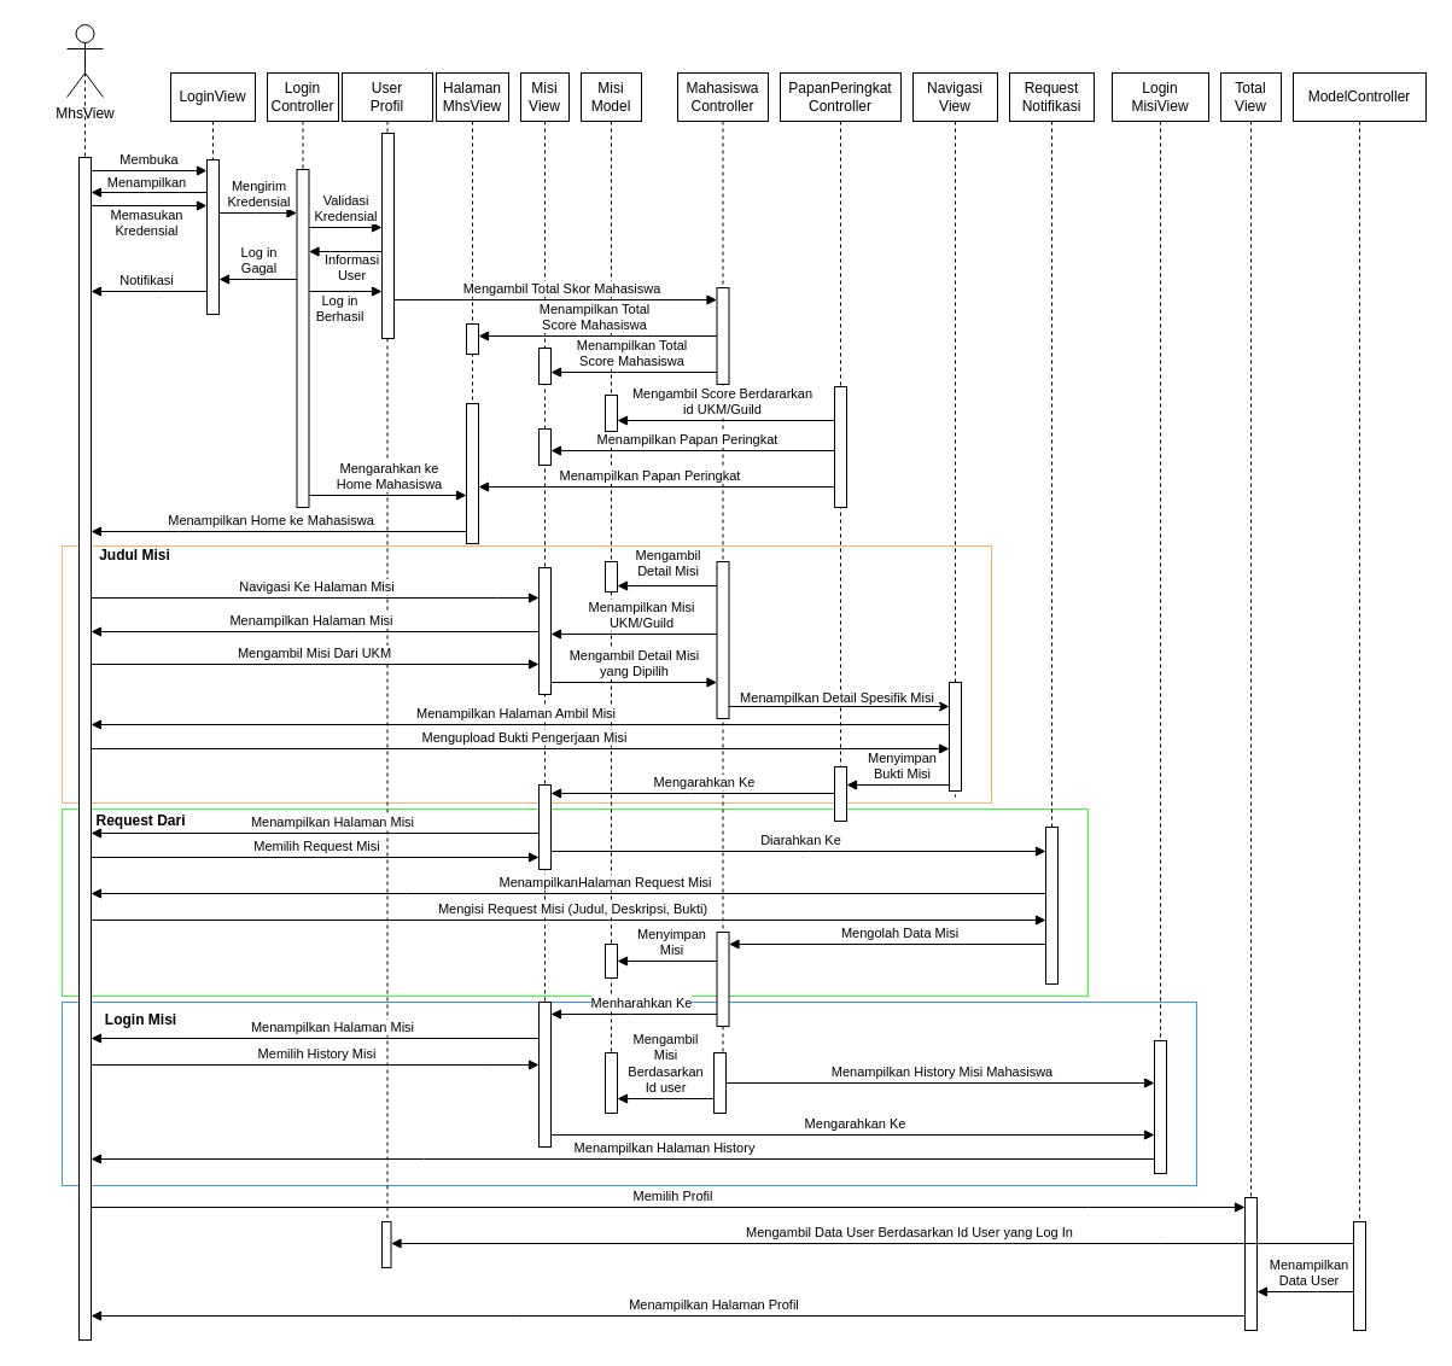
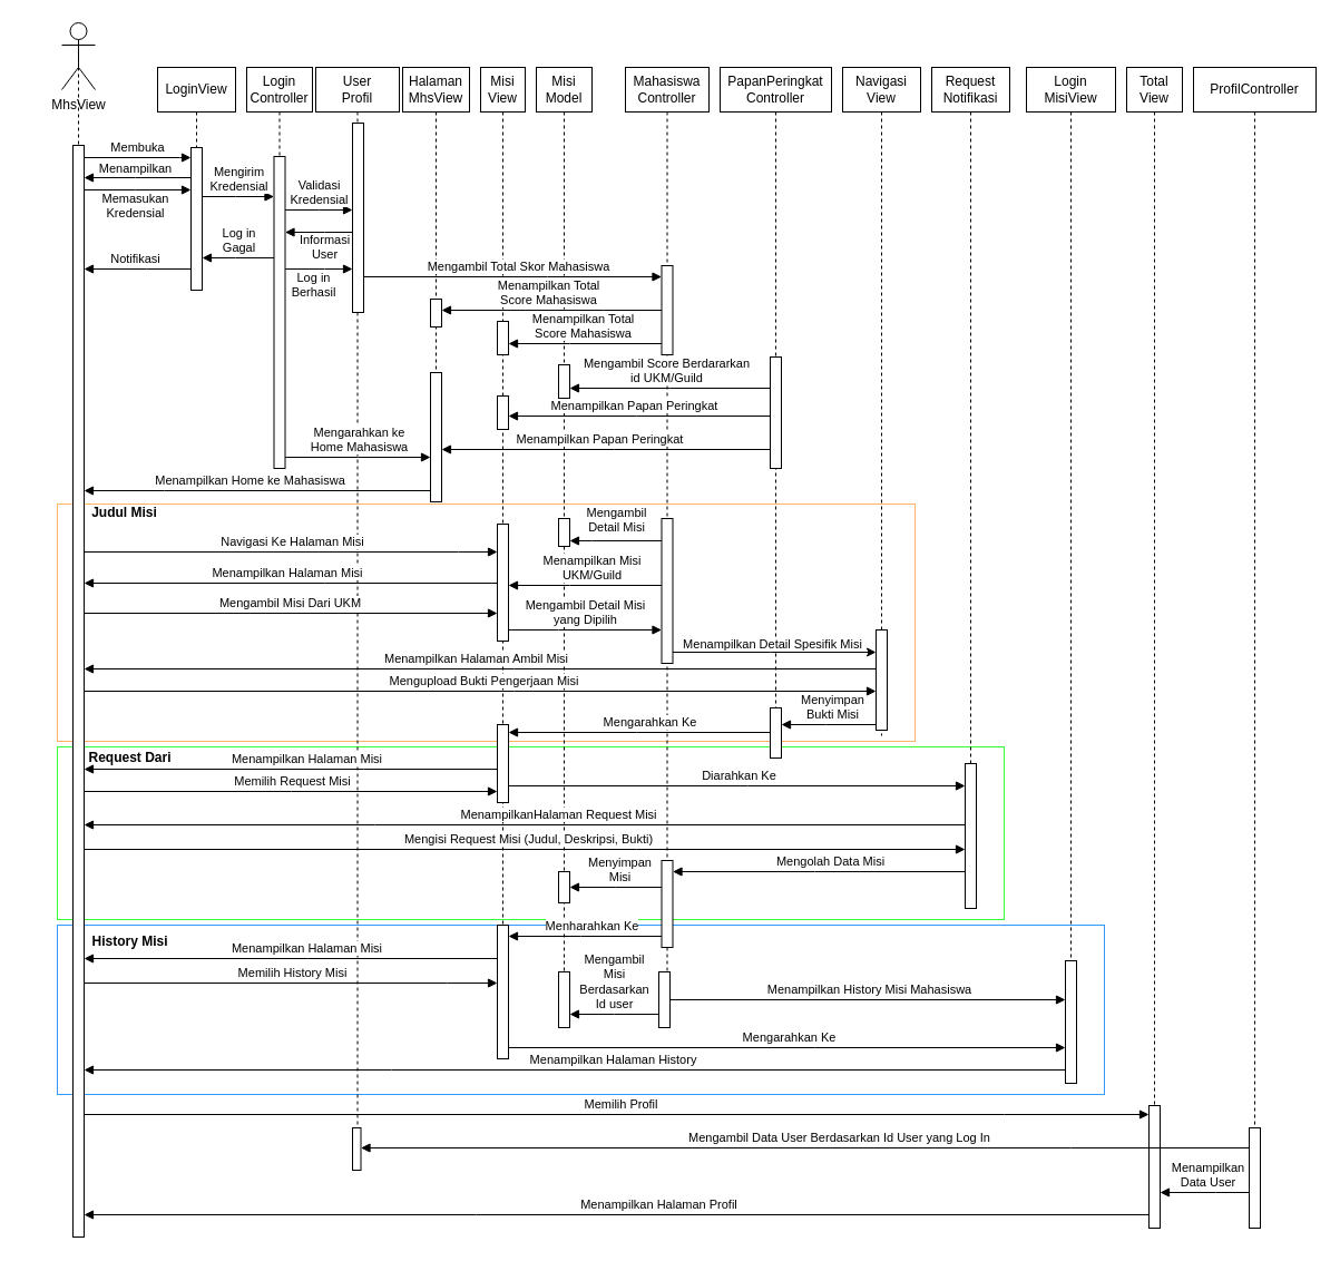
- <mxCell id="76" value="Model&lt;span style=&quot;background-color: initial;&quot;&gt;Controller&lt;/span&gt;" style="shape=umlLifeline;perimeter=lifelinePerimeter;whiteSpace=wrap;html=1;container=0;dropTarget=0;collapsible=0;recursiveResize=0;outlineConnect=0;portConstraint=eastwest;newEdgeStyle={&quot;edgeStyle&quot;:&quot;elbowEdgeStyle&quot;,&quot;elbow&quot;:&quot;vertical&quot;,&quot;curved&quot;:0,&quot;rounded&quot;:0};" parent="1" vertex="1"><mxGeometry x="1071" y="60" width="110" height="1040" as="geometry" /></mxCell>
+ <mxCell id="76" value="Profil&lt;span style=&quot;background-color: initial;&quot;&gt;Controller&lt;/span&gt;" style="shape=umlLifeline;perimeter=lifelinePerimeter;whiteSpace=wrap;html=1;container=0;dropTarget=0;collapsible=0;recursiveResize=0;outlineConnect=0;portConstraint=eastwest;newEdgeStyle={&quot;edgeStyle&quot;:&quot;elbowEdgeStyle&quot;,&quot;elbow&quot;:&quot;vertical&quot;,&quot;curved&quot;:0,&quot;rounded&quot;:0};" parent="1" vertex="1"><mxGeometry x="1071" y="60" width="110" height="1040" as="geometry" /></mxCell>
- <mxCell id="73" value="&lt;b&gt;Login Misi&lt;/b&gt;" style="text;html=1;align=center;verticalAlign=middle;resizable=0;points=[];autosize=1;strokeColor=none;fillColor=none;" parent="1" vertex="1"><mxGeometry x="71" y="830" width="90" height="30" as="geometry" /></mxCell>
+ <mxCell id="73" value="&lt;b&gt;History Misi&lt;/b&gt;" style="text;html=1;align=center;verticalAlign=middle;resizable=0;points=[];autosize=1;strokeColor=none;fillColor=none;" parent="1" vertex="1"><mxGeometry x="71" y="830" width="90" height="30" as="geometry" /></mxCell>
